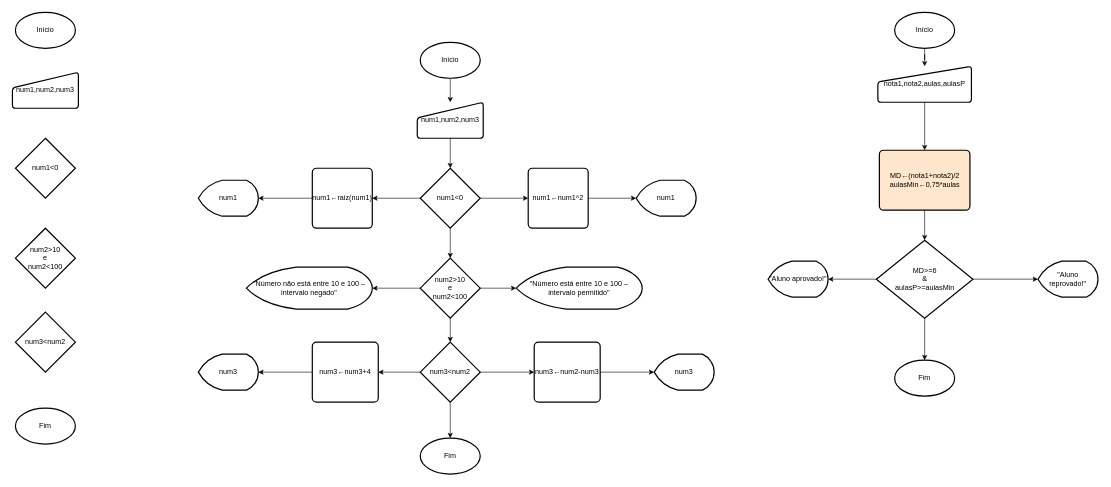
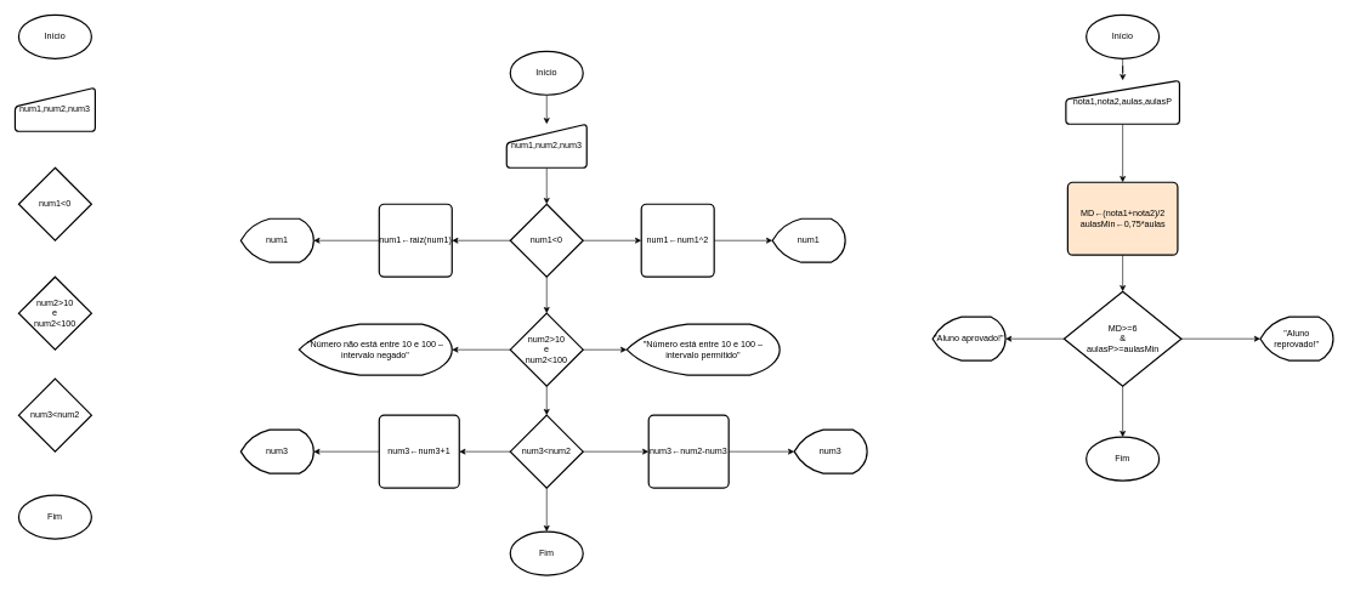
- <mxCell id="29" value="num3←num3+4" style="rounded=1;whiteSpace=wrap;html=1;absoluteArcSize=1;arcSize=14;strokeWidth=2;" vertex="1" parent="1"><mxGeometry x="520" y="570" width="110" height="100" as="geometry" /></mxCell>
+ <mxCell id="29" value="num3←num3+1" style="rounded=1;whiteSpace=wrap;html=1;absoluteArcSize=1;arcSize=14;strokeWidth=2;" vertex="1" parent="1"><mxGeometry x="520" y="570" width="110" height="100" as="geometry" /></mxCell>
